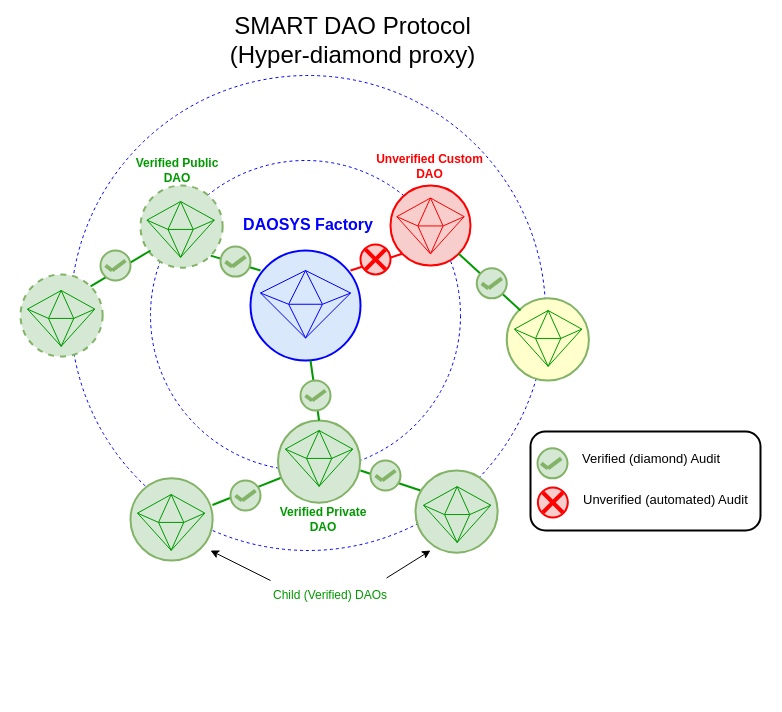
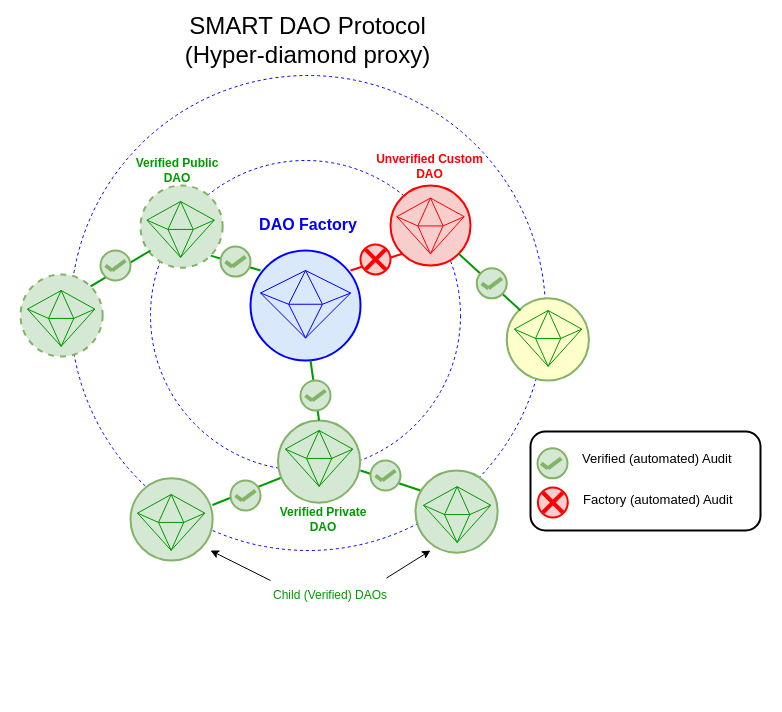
- <mxCell id="167" value="&lt;font style=&quot;font-size: 24px;&quot; color=&quot;#000000&quot;&gt;SMART DAO Protocol&lt;br&gt;(Hyper-diamond proxy)&lt;br&gt;&lt;/font&gt;" style="text;html=1;strokeColor=none;fillColor=none;align=center;verticalAlign=middle;whiteSpace=wrap;rounded=0;strokeWidth=2;fontSize=16;fontColor=#FF0000;" parent="1" vertex="1"><mxGeometry x="205" y="20" width="295" height="40" as="geometry" /></mxCell>
+ <mxCell id="167" value="&lt;font style=&quot;font-size: 24px;&quot; color=&quot;#000000&quot;&gt;SMART DAO Protocol&lt;br&gt;(Hyper-diamond proxy)&lt;br&gt;&lt;/font&gt;" style="text;html=1;strokeColor=none;fillColor=none;align=center;verticalAlign=middle;whiteSpace=wrap;rounded=0;strokeWidth=2;fontSize=16;fontColor=#FF0000;" parent="1" vertex="1"><mxGeometry x="160" width="295" height="40" as="geometry" y="20" /></mxCell>
- <mxCell id="45" value="&lt;b&gt;&lt;font color=&quot;#0000ff&quot; style=&quot;font-size: 16px;&quot;&gt;DAOSYS Factory&lt;/font&gt;&lt;/b&gt;" style="text;html=1;strokeColor=none;fillColor=none;align=center;verticalAlign=middle;whiteSpace=wrap;rounded=0;strokeWidth=2;" parent="4" vertex="1"><mxGeometry x="-12" y="-41" width="140" height="30" as="geometry" /></mxCell>
+ <mxCell id="45" value="&lt;b&gt;&lt;font color=&quot;#0000ff&quot; style=&quot;font-size: 16px;&quot;&gt;DAO Factory&lt;/font&gt;&lt;/b&gt;" style="text;html=1;strokeColor=none;fillColor=none;align=center;verticalAlign=middle;whiteSpace=wrap;rounded=0;strokeWidth=2;" parent="4" vertex="1"><mxGeometry x="-12" y="-41" width="140" height="30" as="geometry" /></mxCell>
- <mxCell id="178" value="Verified (diamond) Audit" style="text;html=1;strokeColor=none;fillColor=none;align=left;verticalAlign=middle;whiteSpace=wrap;rounded=0;strokeWidth=2;fontSize=13;fontColor=#000000;" parent="1" vertex="1"><mxGeometry x="580" y="446" width="160" height="24" as="geometry" /></mxCell>
+ <mxCell id="178" value="Verified (automated) Audit" style="text;html=1;strokeColor=none;fillColor=none;align=left;verticalAlign=middle;whiteSpace=wrap;rounded=0;strokeWidth=2;fontSize=13;fontColor=#000000;" parent="1" vertex="1"><mxGeometry x="580" y="446" width="160" height="24" as="geometry" /></mxCell>
- <mxCell id="179" value="Unverified (automated) Audit" style="text;html=1;strokeColor=none;fillColor=none;align=left;verticalAlign=middle;whiteSpace=wrap;rounded=0;strokeWidth=2;fontSize=13;fontColor=#000000;" parent="1" vertex="1"><mxGeometry x="581" y="487" width="179" height="24" as="geometry" /></mxCell>
+ <mxCell id="179" value="Factory (automated) Audit" style="text;html=1;strokeColor=none;fillColor=none;align=left;verticalAlign=middle;whiteSpace=wrap;rounded=0;strokeWidth=2;fontSize=13;fontColor=#000000;" parent="1" vertex="1"><mxGeometry x="581" y="487" width="179" height="24" as="geometry" /></mxCell>
